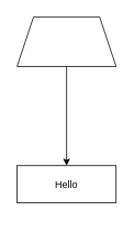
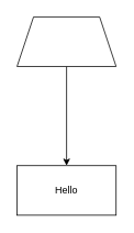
- <mxCell id="2" value="Hello" style="rounded=0;whiteSpace=wrap;html=1;" parent="1" vertex="1"><mxGeometry x="20" y="200" width="120" height="45" as="geometry" /></mxCell>
+ <mxCell id="2" value="Hello" style="rounded=0;whiteSpace=wrap;html=1;" parent="1" vertex="1"><mxGeometry x="20" y="200" width="120" height="60" as="geometry" /></mxCell>
